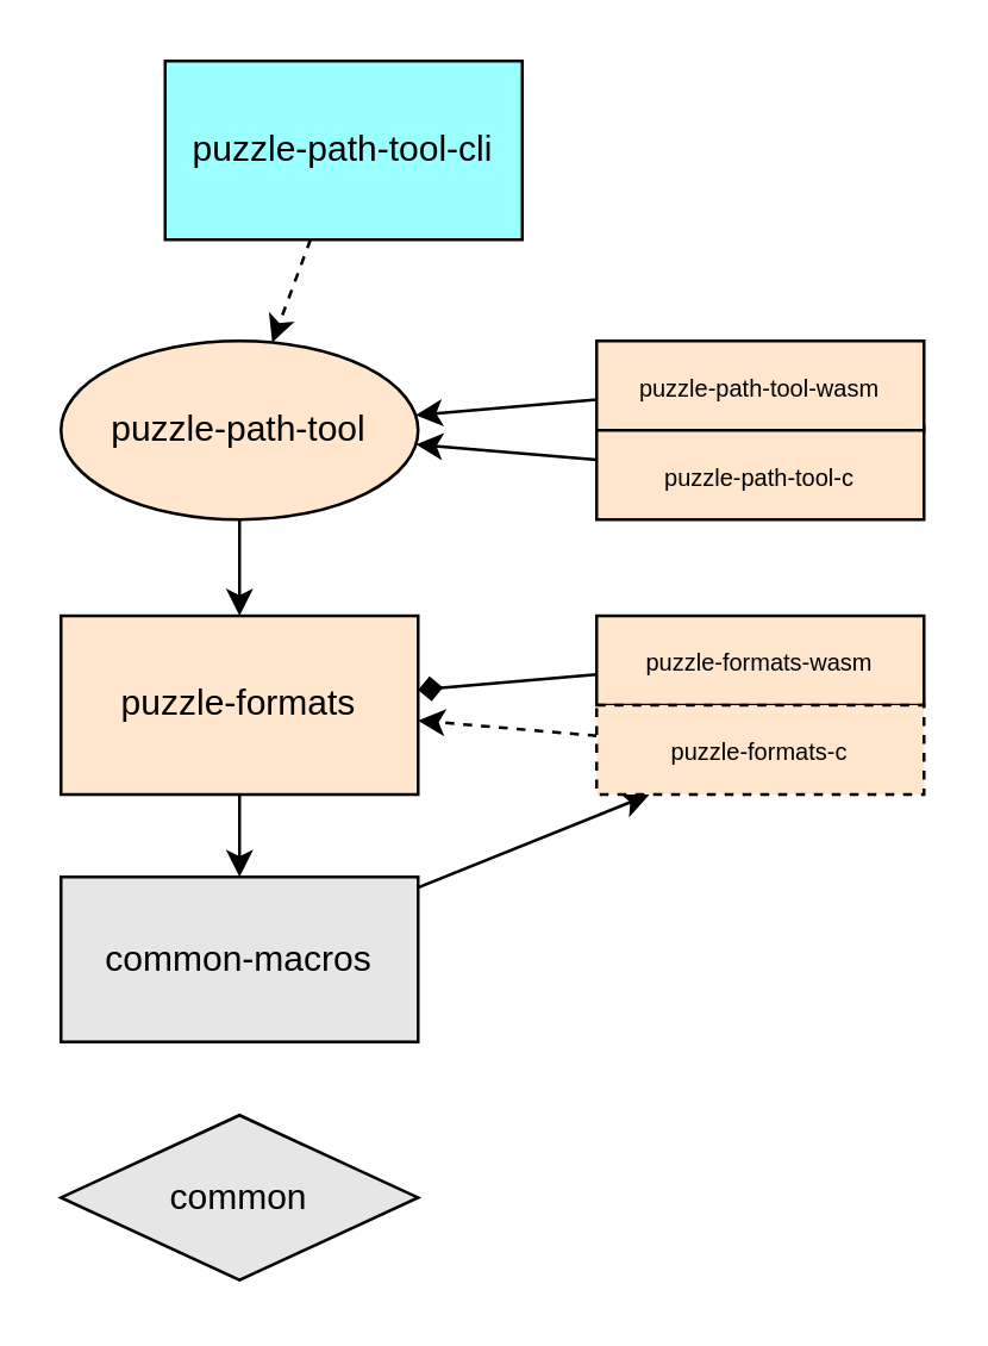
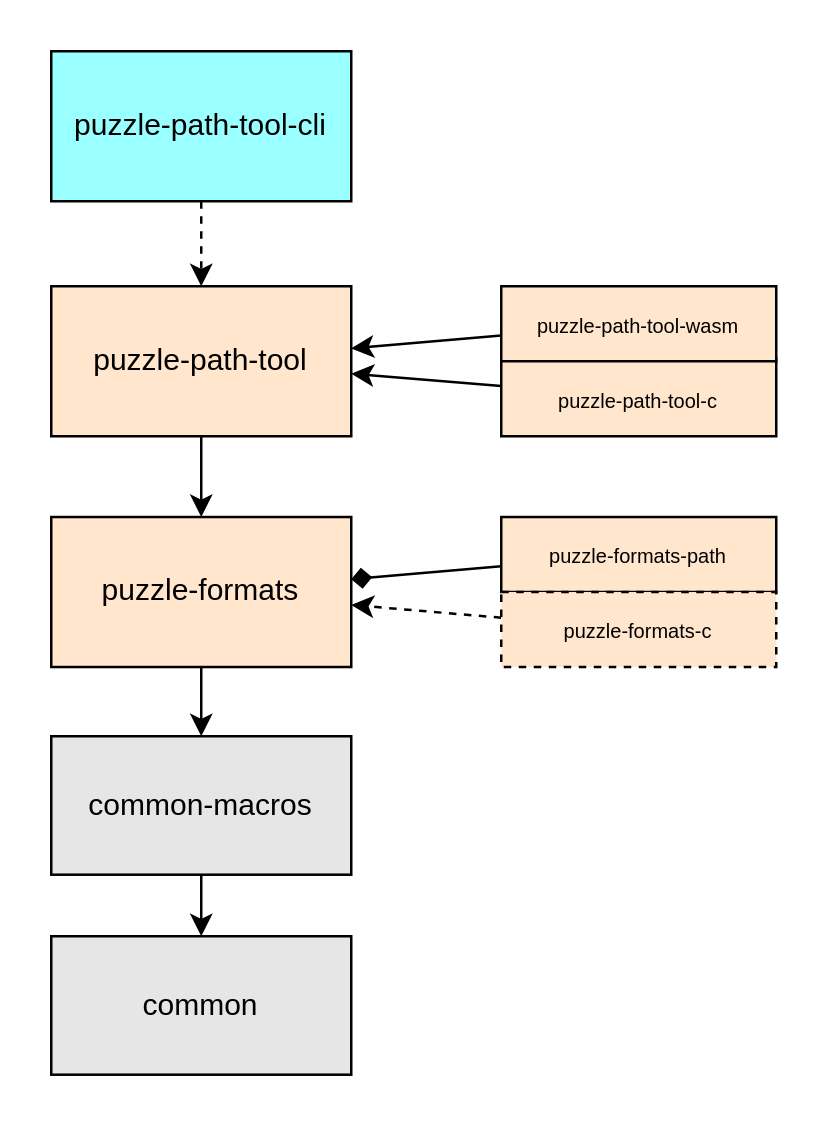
- <mxCell id="3" value="puzzle-path-tool-cli" style="rounded=0;whiteSpace=wrap;html=1;fillColor=#99FFFF;" vertex="1" parent="1"><mxGeometry x="55" y="20" width="120" height="60" as="geometry" /></mxCell>
+ <mxCell id="3" value="puzzle-path-tool-cli" style="rounded=0;whiteSpace=wrap;html=1;fillColor=#99FFFF;" vertex="1" parent="1"><mxGeometry x="20" y="20" width="120" height="60" as="geometry" /></mxCell>
- <mxCell id="5" value="puzzle-path-tool" style="ellipse;whiteSpace=wrap;html=1;fillColor=#FFE6CC;" vertex="1" parent="1"><mxGeometry x="20" y="114" width="120" height="60" as="geometry" /></mxCell>
+ <mxCell id="5" value="puzzle-path-tool" style="rounded=0;whiteSpace=wrap;html=1;fillColor=#FFE6CC;" vertex="1" parent="1"><mxGeometry x="20" y="114" width="120" height="60" as="geometry" /></mxCell>
- <mxCell id="16" value="&lt;span style=&quot;color: rgb(0, 0, 0);&quot;&gt;&lt;font style=&quot;font-size: 8px;&quot;&gt;puzzle-formats-wasm&lt;/font&gt;&lt;/span&gt;" style="rounded=0;whiteSpace=wrap;html=1;fillColor=#FFE6CC;" vertex="1" parent="1"><mxGeometry x="200" y="206.31" width="110" height="30" as="geometry" /></mxCell>
+ <mxCell id="16" value="&lt;span style=&quot;color: rgb(0, 0, 0);&quot;&gt;&lt;font style=&quot;font-size: 8px;&quot;&gt;puzzle-formats-path&lt;/font&gt;&lt;/span&gt;" style="rounded=0;whiteSpace=wrap;html=1;fillColor=#FFE6CC;" vertex="1" parent="1"><mxGeometry x="200" y="206.31" width="110" height="30" as="geometry" /></mxCell>
- <mxCell id="8" value="" style="edgeStyle=none;html=1;" edge="1" parent="1" source="9" target="18"><mxGeometry relative="1" as="geometry" /></mxCell>
+ <mxCell id="8" value="" style="edgeStyle=none;html=1;" edge="1" parent="1" source="9" target="10"><mxGeometry relative="1" as="geometry" /></mxCell>
- <mxCell id="10" value="common" style="rhombus;whiteSpace=wrap;html=1;fillColor=#E6E6E6;" vertex="1" parent="1"><mxGeometry x="20" y="373.998" width="120" height="55.385" as="geometry" /></mxCell>
+ <mxCell id="10" value="common" style="rounded=0;whiteSpace=wrap;html=1;fillColor=#E6E6E6;" vertex="1" parent="1"><mxGeometry x="20" y="373.998" width="120" height="55.385" as="geometry" /></mxCell>
